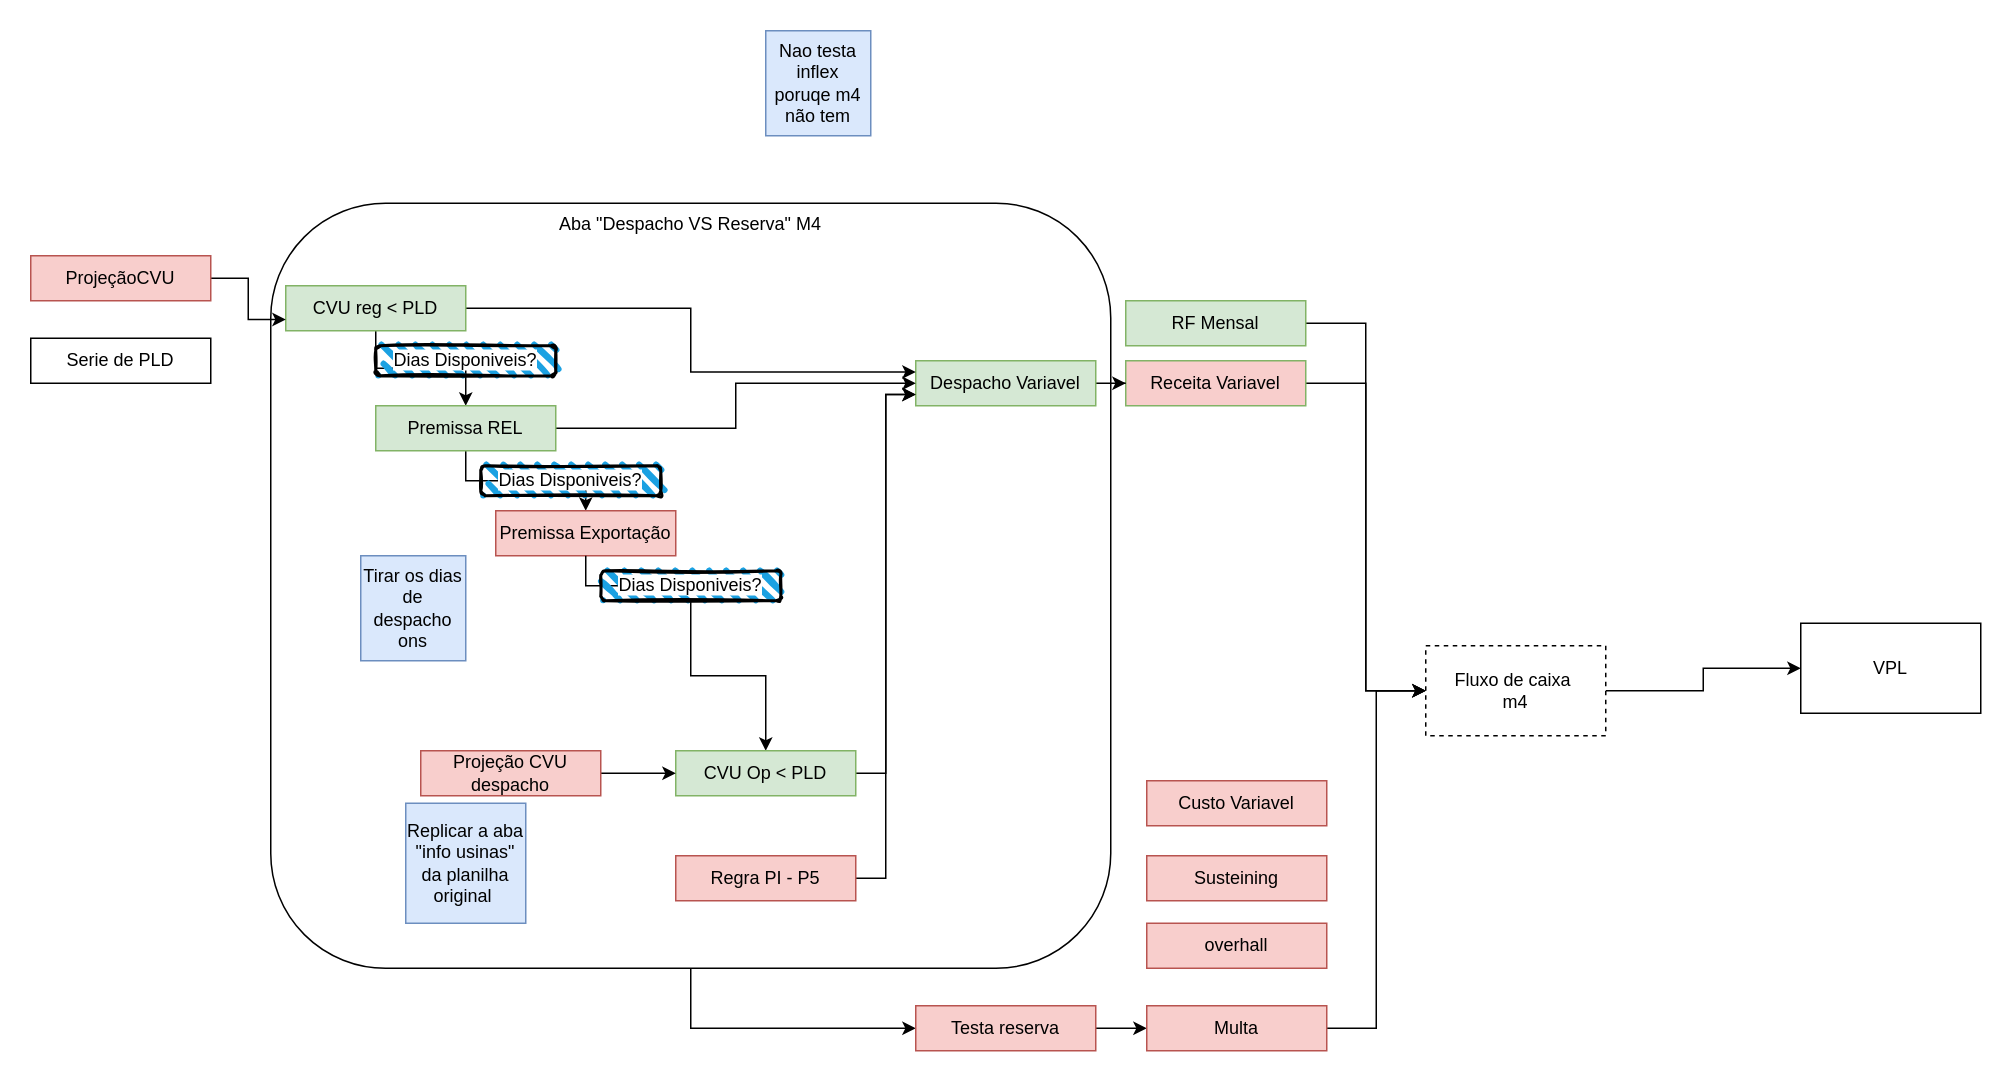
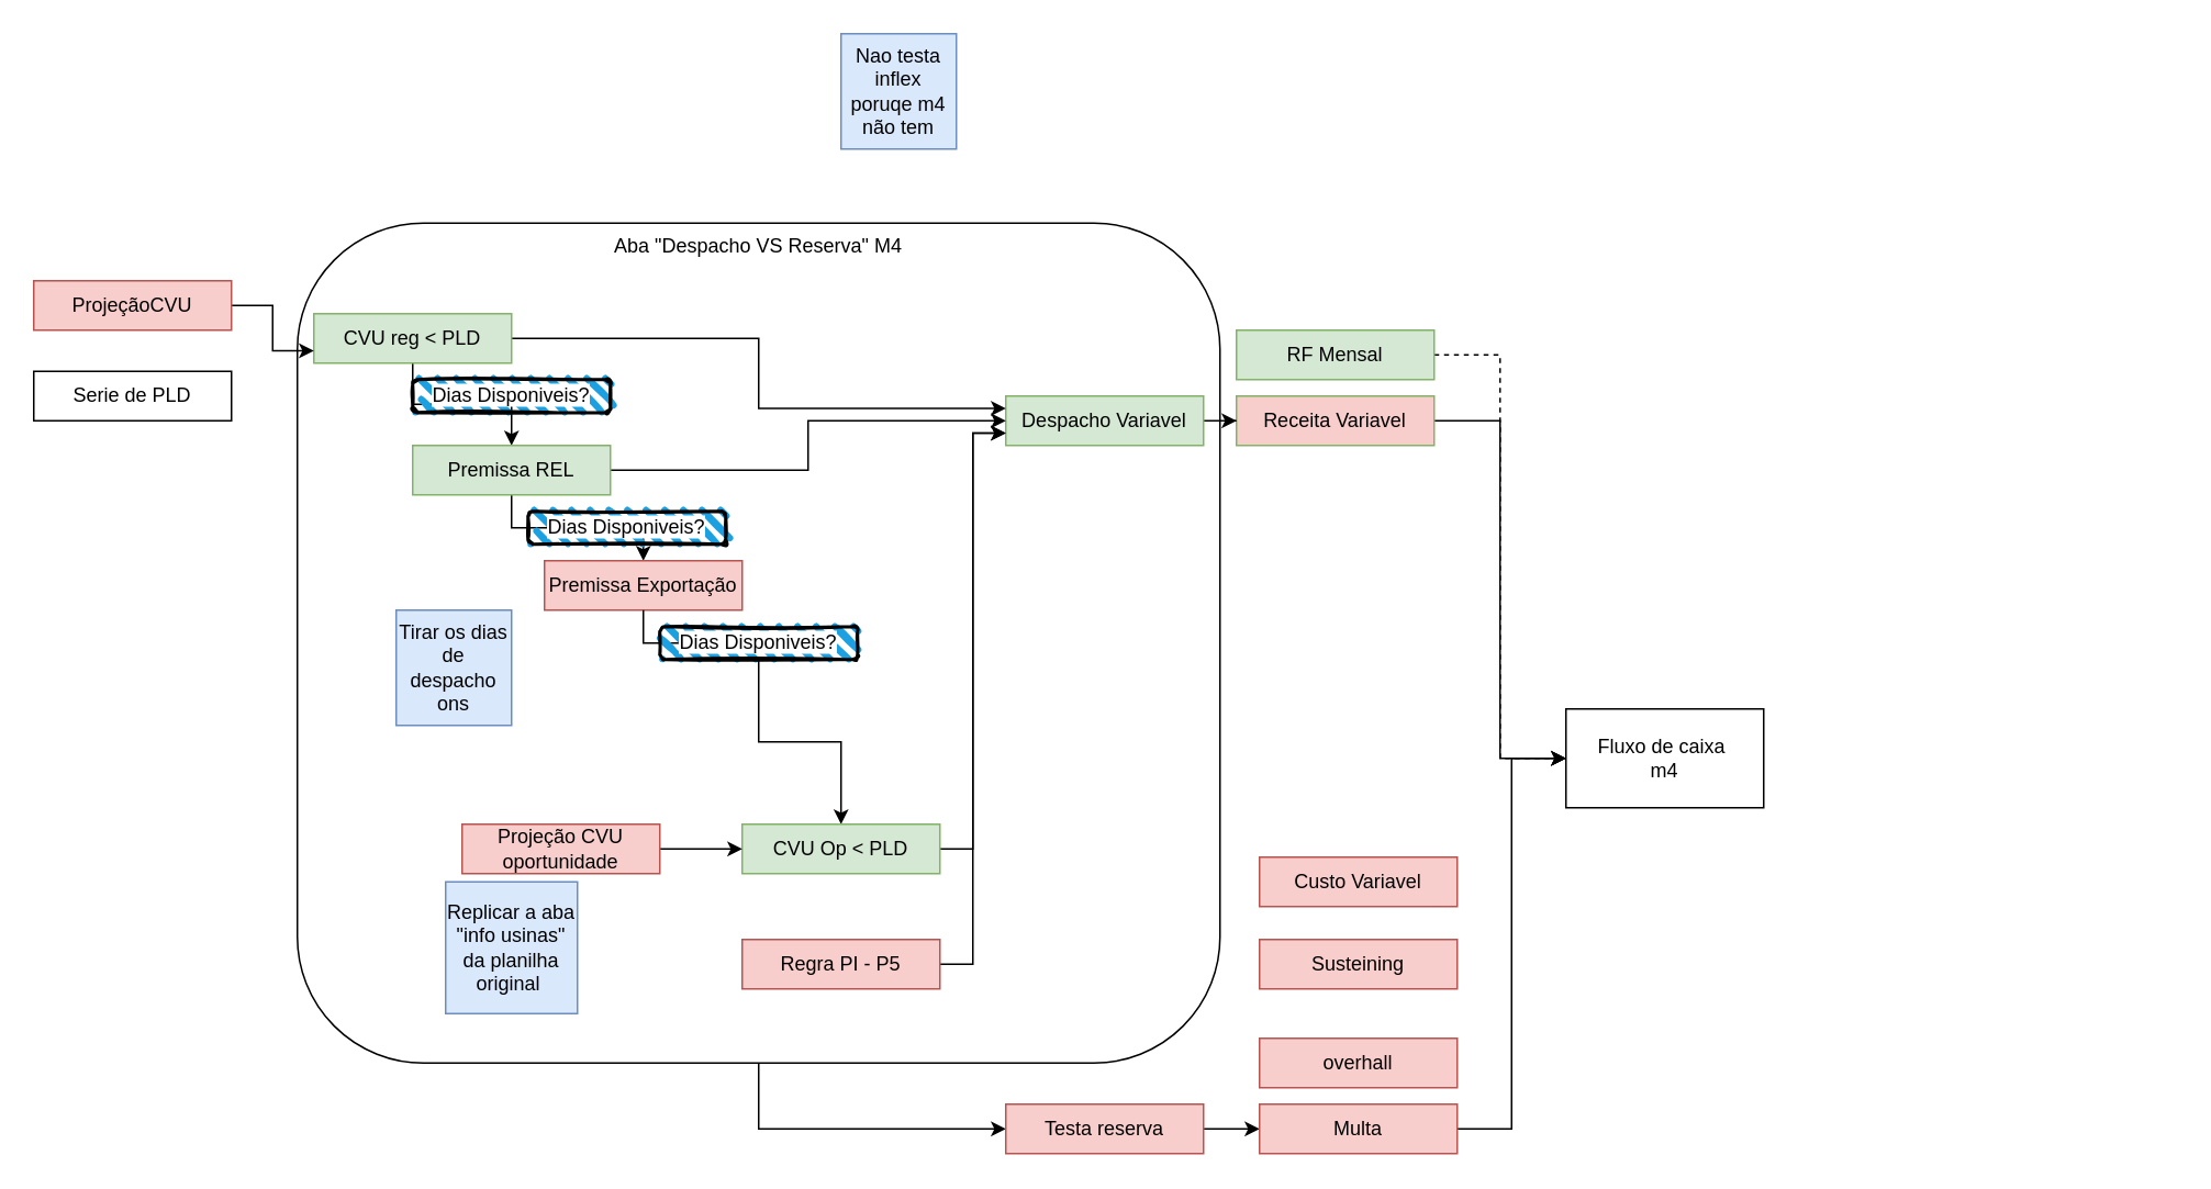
- <mxCell id="7" style="edgeStyle=orthogonalEdgeStyle;rounded=0;orthogonalLoop=1;jettySize=auto;html=1;entryX=0;entryY=0.5;entryDx=0;entryDy=0;" parent="1" source="8" target="6" edge="1"><mxGeometry relative="1" as="geometry" /></mxCell>
+ <mxCell id="7" style="edgeStyle=orthogonalEdgeStyle;rounded=0;orthogonalLoop=1;jettySize=auto;html=1;entryX=0;entryY=0.5;entryDx=0;entryDy=0;dashed=1;" parent="1" source="8" target="6" edge="1"><mxGeometry relative="1" as="geometry" /></mxCell>
- <mxCell id="4" value="VPL" style="rounded=0;whiteSpace=wrap;html=1;" parent="1" vertex="1"><mxGeometry x="1200" y="415" width="120" height="60" as="geometry" /></mxCell>
- <mxCell id="5" value="" style="edgeStyle=orthogonalEdgeStyle;rounded=0;orthogonalLoop=1;jettySize=auto;html=1;" parent="1" source="6" target="4" edge="1"><mxGeometry relative="1" as="geometry" /></mxCell>
- <mxCell id="6" value="Fluxo de caixa&amp;nbsp;&lt;div&gt;m4&lt;/div&gt;" style="rounded=0;whiteSpace=wrap;html=1;dashed=1;" parent="1" vertex="1"><mxGeometry x="950" y="430" width="120" height="60" as="geometry" /></mxCell>
+ <mxCell id="6" value="Fluxo de caixa&amp;nbsp;&lt;div&gt;m4&lt;/div&gt;" style="rounded=0;whiteSpace=wrap;html=1;" parent="1" vertex="1"><mxGeometry x="950" y="430" width="120" height="60" as="geometry" /></mxCell>
- <mxCell id="31" value="Projeção CVU&lt;div&gt;despacho&lt;/div&gt;" style="rounded=0;whiteSpace=wrap;html=1;fillColor=#f8cecc;strokeColor=#b85450;" parent="1" vertex="1"><mxGeometry x="280" y="500" width="120" height="30" as="geometry" /></mxCell>
+ <mxCell id="31" value="Projeção CVU&lt;div&gt;oportunidade&lt;/div&gt;" style="rounded=0;whiteSpace=wrap;html=1;fillColor=#f8cecc;strokeColor=#b85450;" parent="1" vertex="1"><mxGeometry x="280" y="500" width="120" height="30" as="geometry" /></mxCell>
- <mxCell id="39" value="overhall" style="rounded=0;whiteSpace=wrap;html=1;fillColor=#f8cecc;strokeColor=#b85450;" vertex="1" parent="1"><mxGeometry x="764" y="615" width="120" height="30" as="geometry" /></mxCell>
+ <mxCell id="39" value="overhall" style="rounded=0;whiteSpace=wrap;html=1;fillColor=#f8cecc;strokeColor=#b85450;" vertex="1" parent="1"><mxGeometry x="764" y="630" width="120" height="30" as="geometry" /></mxCell>
